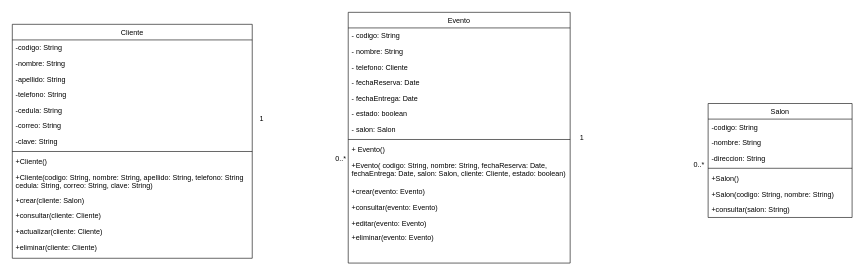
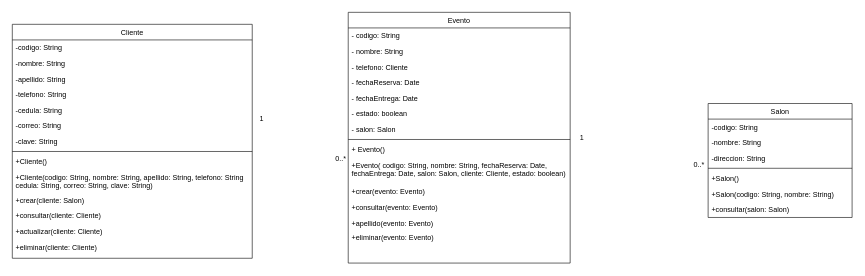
- <mxCell id="39" value="+consultar(salon: String)" style="text;align=left;verticalAlign=top;spacingLeft=4;spacingRight=4;overflow=hidden;rotatable=0;points=[[0,0.5],[1,0.5]];portConstraint=eastwest;" parent="32" vertex="1"><mxGeometry y="164" width="240" height="26" as="geometry" /></mxCell>
+ <mxCell id="39" value="+consultar(salon: Salon)" style="text;align=left;verticalAlign=top;spacingLeft=4;spacingRight=4;overflow=hidden;rotatable=0;points=[[0,0.5],[1,0.5]];portConstraint=eastwest;" parent="32" vertex="1"><mxGeometry y="164" width="240" height="26" as="geometry" /></mxCell>
- <mxCell id="30" value="+editar(evento: Evento)" style="text;align=left;verticalAlign=top;spacingLeft=4;spacingRight=4;overflow=hidden;rotatable=0;points=[[0,0.5],[1,0.5]];portConstraint=eastwest;" parent="17" vertex="1"><mxGeometry y="338" width="370" height="24" as="geometry" /></mxCell>
+ <mxCell id="30" value="+apellido(evento: Evento)" style="text;align=left;verticalAlign=top;spacingLeft=4;spacingRight=4;overflow=hidden;rotatable=0;points=[[0,0.5],[1,0.5]];portConstraint=eastwest;" parent="17" vertex="1"><mxGeometry y="338" width="370" height="24" as="geometry" /></mxCell>
